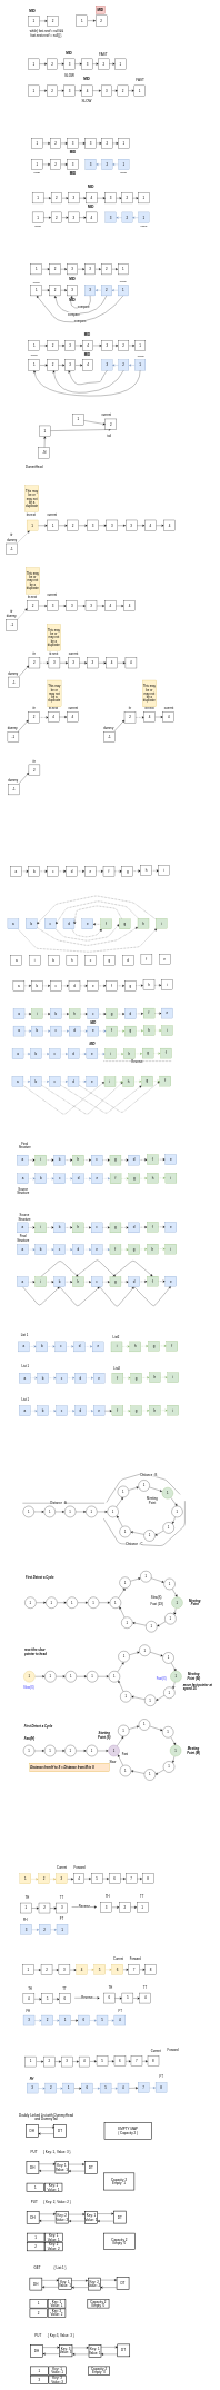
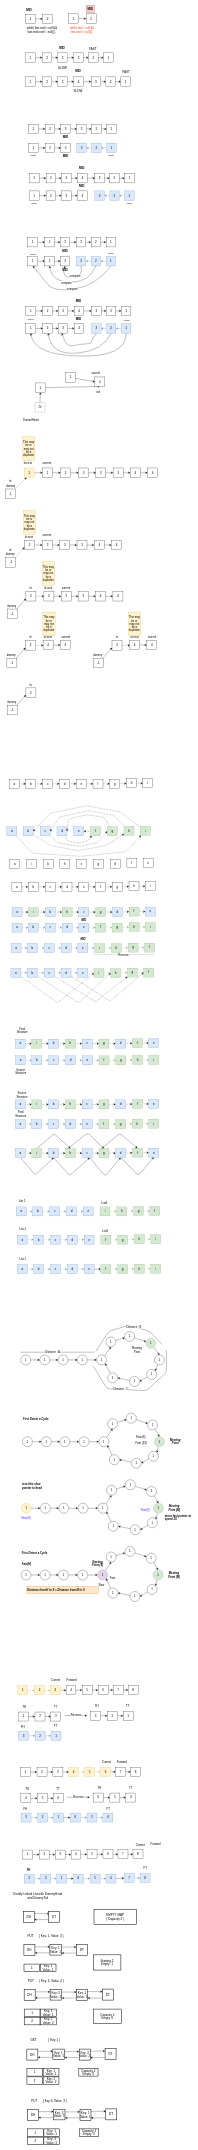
+ <mxCell id="94" value="&amp;nbsp;while( fast!= null &amp;amp;&amp;amp; fast.next != null){}" style="text;html=1;strokeColor=none;fillColor=none;align=center;verticalAlign=middle;whiteSpace=wrap;rounded=0;fontSize=11;strokeWidth=9;fontColor=#FF3E17;" parent="1" vertex="1"><mxGeometry x="253.5" y="104" width="143" height="30" as="geometry" /></mxCell>
- <mxCell id="164" value="-N" style="rounded=0;whiteSpace=wrap;html=1;" parent="1" vertex="1"><mxGeometry x="138" y="1610" width="40" height="38" as="geometry" /></mxCell>
+ <mxCell id="164" value="-N" style="rounded=0;whiteSpace=wrap;html=1;dashed=1;" parent="1" vertex="1"><mxGeometry x="138" y="1610" width="40" height="38" as="geometry" /></mxCell>
- <mxCell id="657" value="Starting Point (S)" style="text;html=1;strokeColor=none;fillColor=none;align=center;verticalAlign=middle;whiteSpace=wrap;rounded=0;fontSize=11;fontColor=#000000;fontStyle=3" parent="1" vertex="1"><mxGeometry x="344.37" y="6228" width="60" height="30" as="geometry" /></mxCell>
+ <mxCell id="657" value="Starting Point (S)" style="text;html=1;strokeColor=none;fillColor=none;align=center;verticalAlign=middle;whiteSpace=wrap;rounded=0;fontSize=11;fontColor=#000000;fontStyle=3" parent="1" vertex="1"><mxGeometry x="359.37" y="6238" width="60" height="30" as="geometry" /></mxCell>
- <mxCell id="846" value="Doubly Linked List with DummyHead and DummyTail" style="text;html=1;strokeColor=none;fillColor=none;align=center;verticalAlign=middle;whiteSpace=wrap;rounded=0;" parent="1" vertex="1"><mxGeometry x="64.5" y="7601" width="200" height="30" as="geometry" /></mxCell>
+ <mxCell id="846" value="Doubly Linked List with DummyHead and DummyTail" style="text;html=1;strokeColor=none;fillColor=none;align=center;verticalAlign=middle;whiteSpace=wrap;rounded=0;" parent="1" vertex="1"><mxGeometry x="49.5" y="7566" width="200" height="30" as="geometry" /></mxCell>
- <mxCell id="792" value="Capacity 2&#10;Empty  1" style="shape=agent;offsetSize=8;strokeWidth=2;" parent="1" vertex="1"><mxGeometry x="372.41" y="7817" width="109.59" height="61" as="geometry" /></mxCell>
+ <mxCell id="792" value="Starting 2&#10;Empty  1" style="shape=agent;offsetSize=8;strokeWidth=2;" parent="1" vertex="1"><mxGeometry x="372.41" y="7817" width="109.59" height="61" as="geometry" /></mxCell>
- <mxCell id="823" value="&lt;span&gt;{ List:1&lt;/span&gt;&lt;span&gt;&amp;nbsp;}&lt;/span&gt;" style="text;html=1;strokeColor=none;fillColor=none;align=center;verticalAlign=middle;whiteSpace=wrap;rounded=0;" parent="1" vertex="1"><mxGeometry x="160.44" y="8148" width="110" height="24" as="geometry" /></mxCell>
+ <mxCell id="823" value="&lt;span&gt;{ Key:1&lt;/span&gt;&lt;span&gt;&amp;nbsp;}&lt;/span&gt;" style="text;html=1;strokeColor=none;fillColor=none;align=center;verticalAlign=middle;whiteSpace=wrap;rounded=0;" parent="1" vertex="1"><mxGeometry x="160.44" y="8148" width="110" height="24" as="geometry" /></mxCell>
